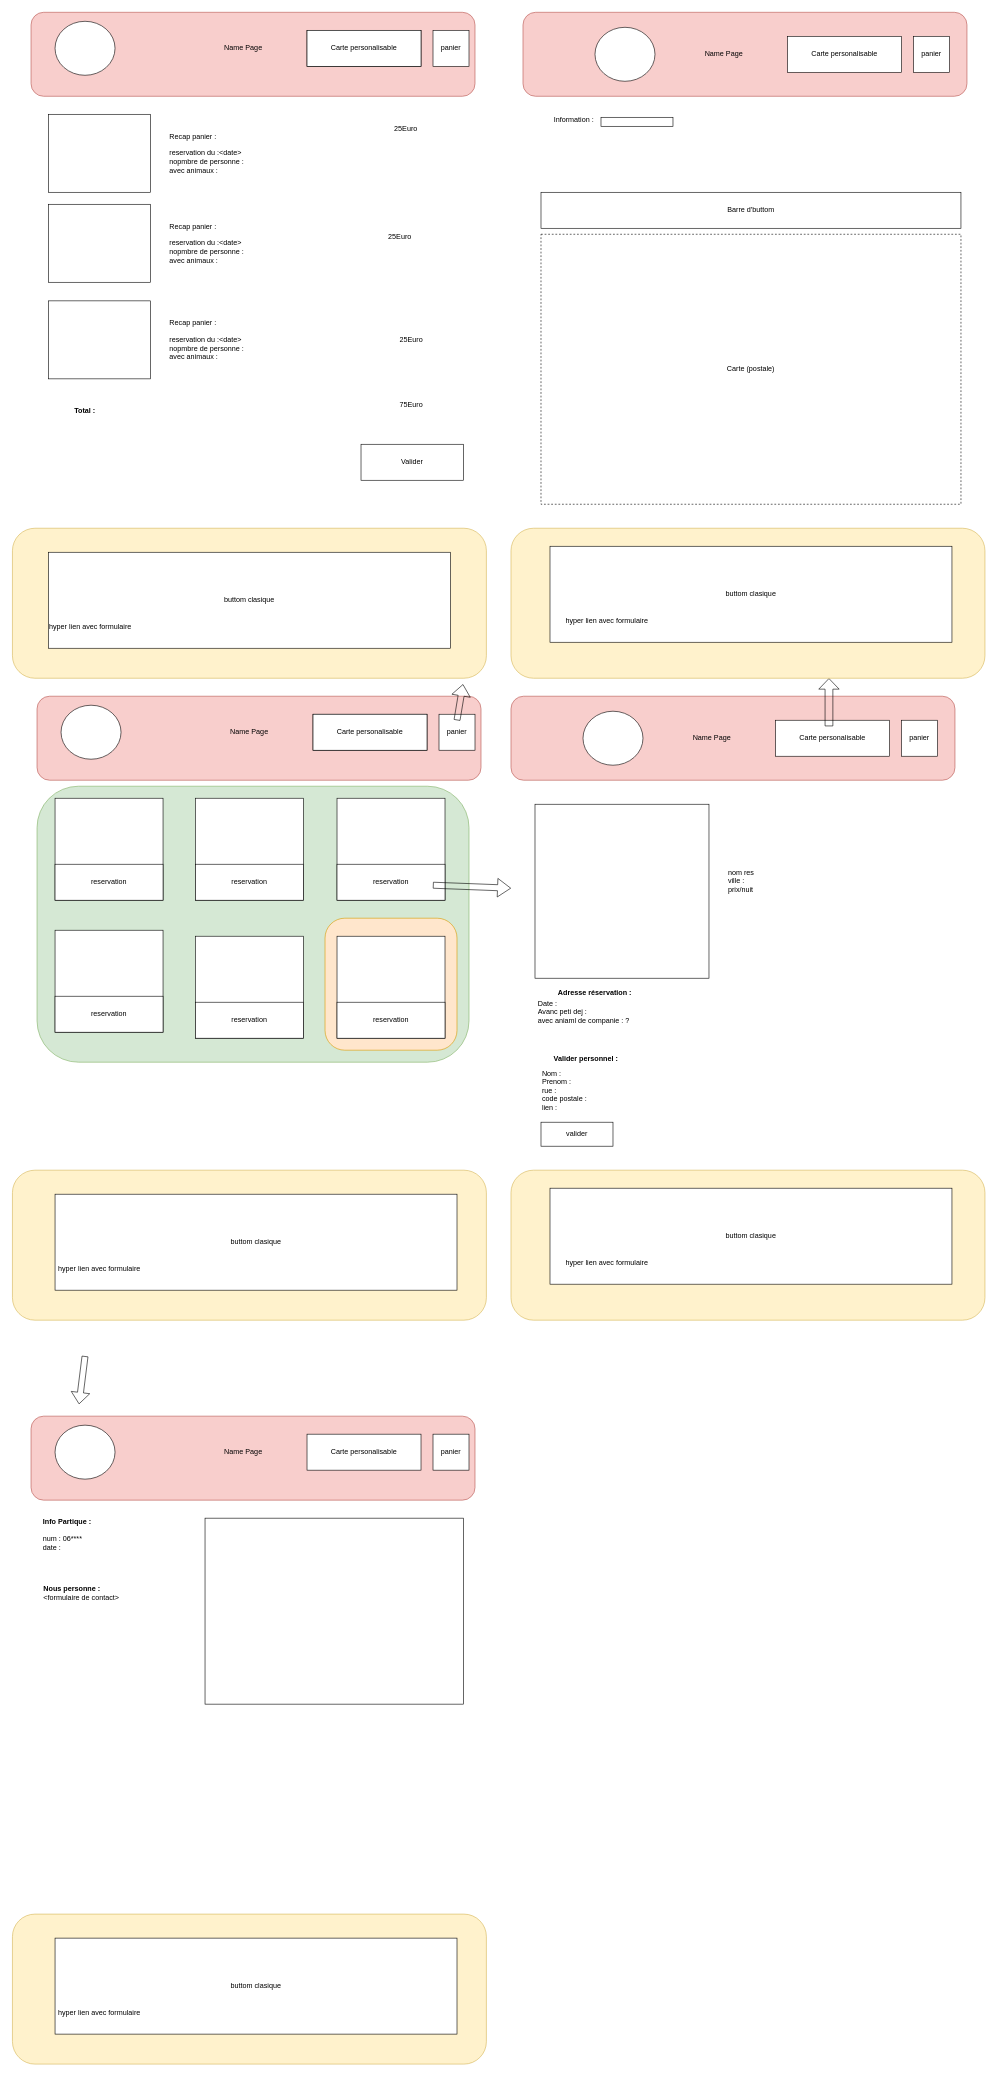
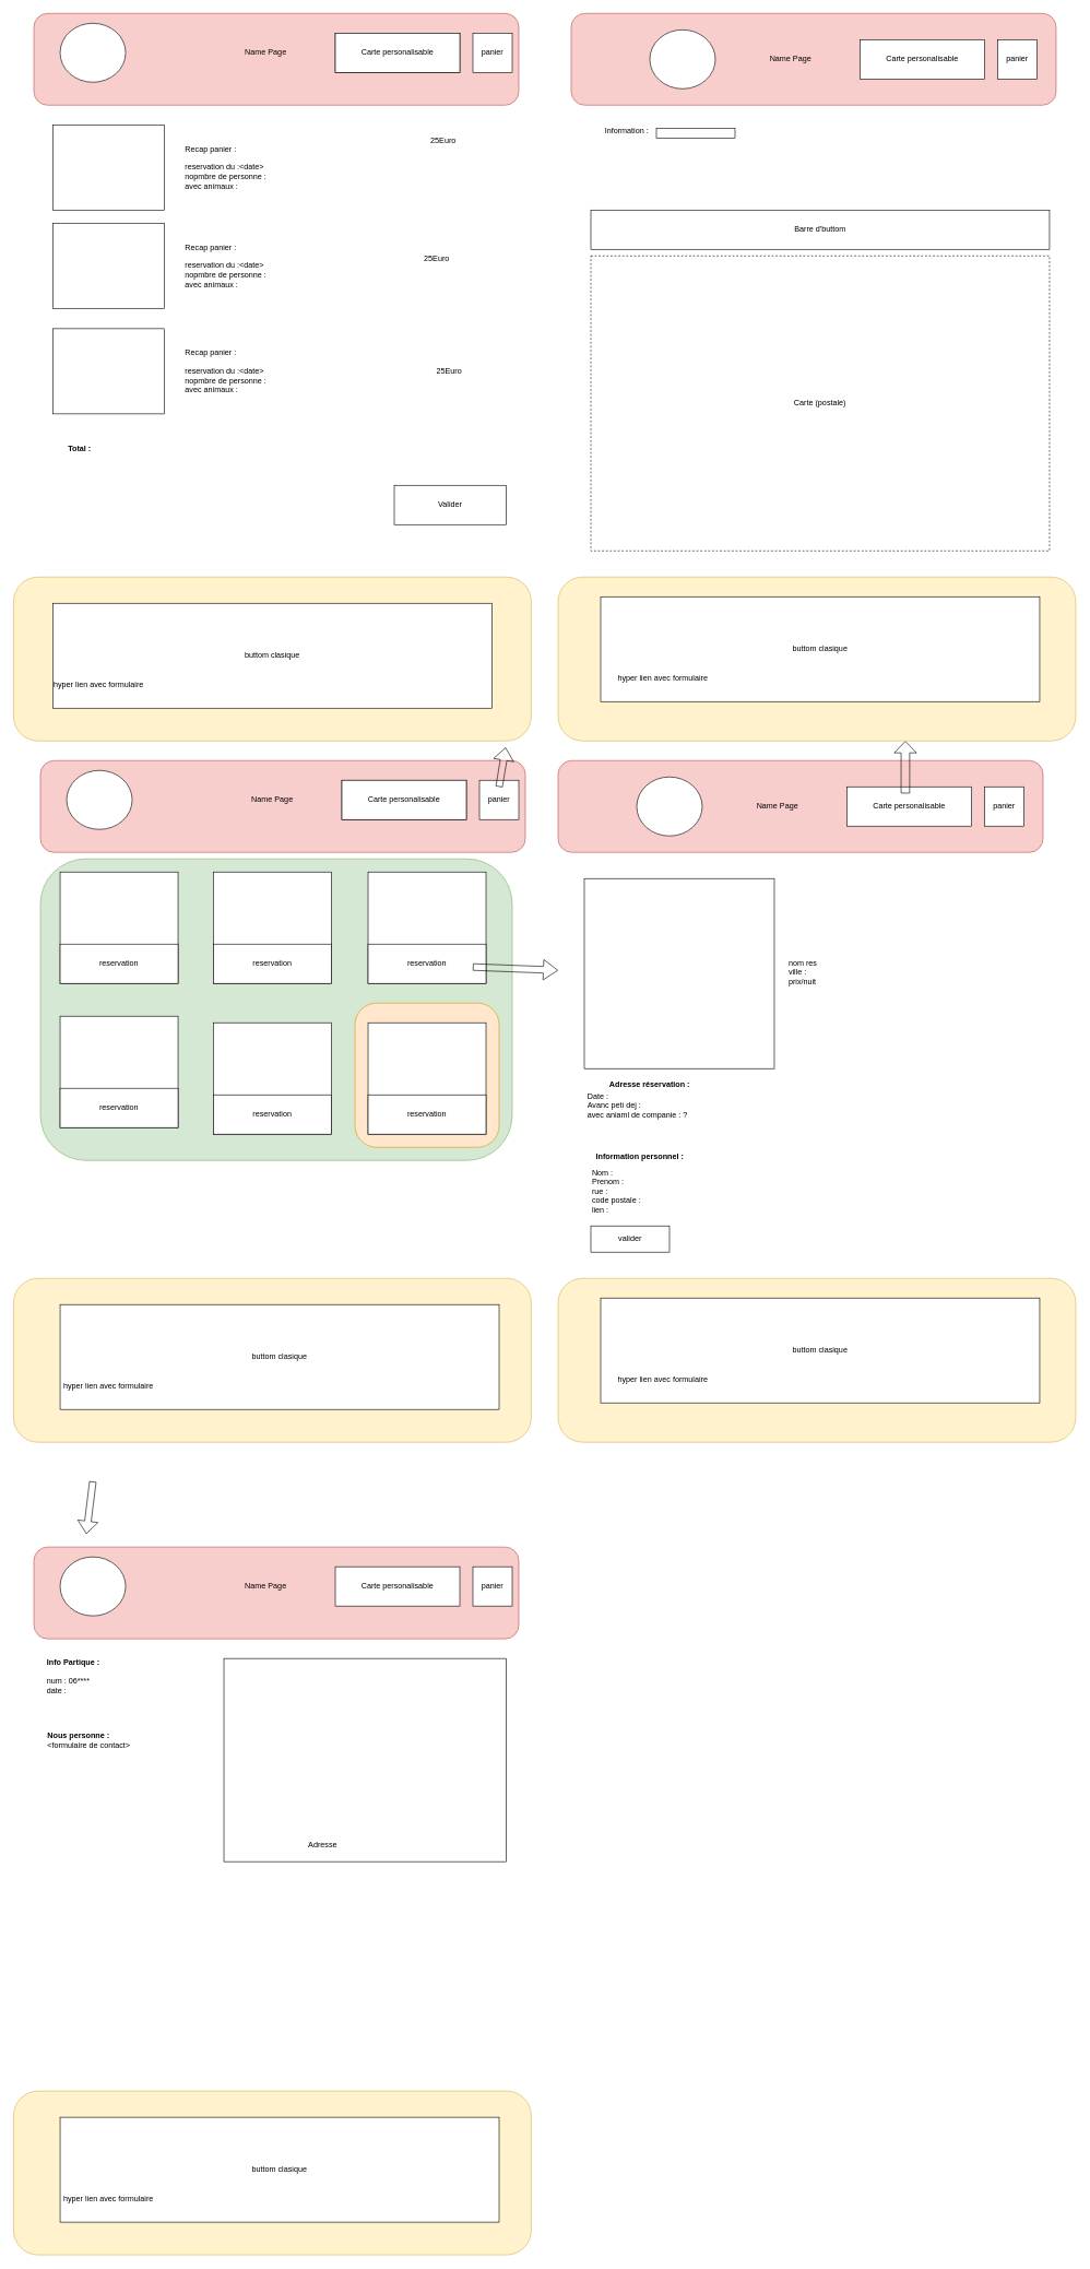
- <mxCell id="60" value="75Euro" style="text;html=1;strokeColor=none;fillColor=none;align=center;verticalAlign=middle;whiteSpace=wrap;rounded=0;" vertex="1" parent="1"><mxGeometry x="620" y="660" width="130" height="30" as="geometry" /></mxCell>
- <mxCell id="56" value="Total :" style="text;html=1;strokeColor=none;fillColor=none;align=center;verticalAlign=middle;whiteSpace=wrap;rounded=0;fontStyle=1" vertex="1" parent="1"><mxGeometry x="111" y="670" width="60" height="30" as="geometry" /></mxCell>
+ <mxCell id="56" value="Total :" style="text;html=1;strokeColor=none;fillColor=none;align=center;verticalAlign=middle;whiteSpace=wrap;rounded=0;fontStyle=1" vertex="1" parent="1"><mxGeometry x="91" y="670" width="60" height="30" as="geometry" /></mxCell>
- <mxCell id="36" value="&lt;div&gt;nom res&lt;/div&gt;&lt;div&gt;ville :&lt;/div&gt;&lt;div&gt;prix/nuit&lt;/div&gt;&lt;div&gt;&lt;br&gt;&lt;/div&gt;" style="text;html=1;strokeColor=none;fillColor=none;align=left;verticalAlign=middle;whiteSpace=wrap;rounded=0;" vertex="1" parent="1"><mxGeometry x="1211" y="1325" width="410" height="300" as="geometry" /></mxCell>
+ <mxCell id="36" value="&lt;div&gt;nom res&lt;/div&gt;&lt;div&gt;ville :&lt;/div&gt;&lt;div&gt;prix/nuit&lt;/div&gt;&lt;div&gt;&lt;br&gt;&lt;/div&gt;" style="text;html=1;strokeColor=none;fillColor=none;align=left;verticalAlign=middle;whiteSpace=wrap;rounded=0;" vertex="1" parent="1"><mxGeometry x="1201" y="1340" width="410" height="300" as="geometry" /></mxCell>
- <mxCell id="39" value="Valider personnel :" style="text;html=1;strokeColor=none;fillColor=none;align=center;verticalAlign=middle;whiteSpace=wrap;rounded=0;fontStyle=1" vertex="1" parent="1"><mxGeometry x="891" y="1750" width="170" height="30" as="geometry" /></mxCell>
+ <mxCell id="39" value="Information personnel :" style="text;html=1;strokeColor=none;fillColor=none;align=center;verticalAlign=middle;whiteSpace=wrap;rounded=0;fontStyle=1" vertex="1" parent="1"><mxGeometry x="891" y="1750" width="170" height="30" as="geometry" /></mxCell>
+ <mxCell id="83" value="Adresse" style="text;html=1;strokeColor=none;fillColor=none;align=center;verticalAlign=middle;whiteSpace=wrap;rounded=0;" vertex="1" parent="1"><mxGeometry x="462" y="2800" width="60" height="30" as="geometry" /></mxCell>
